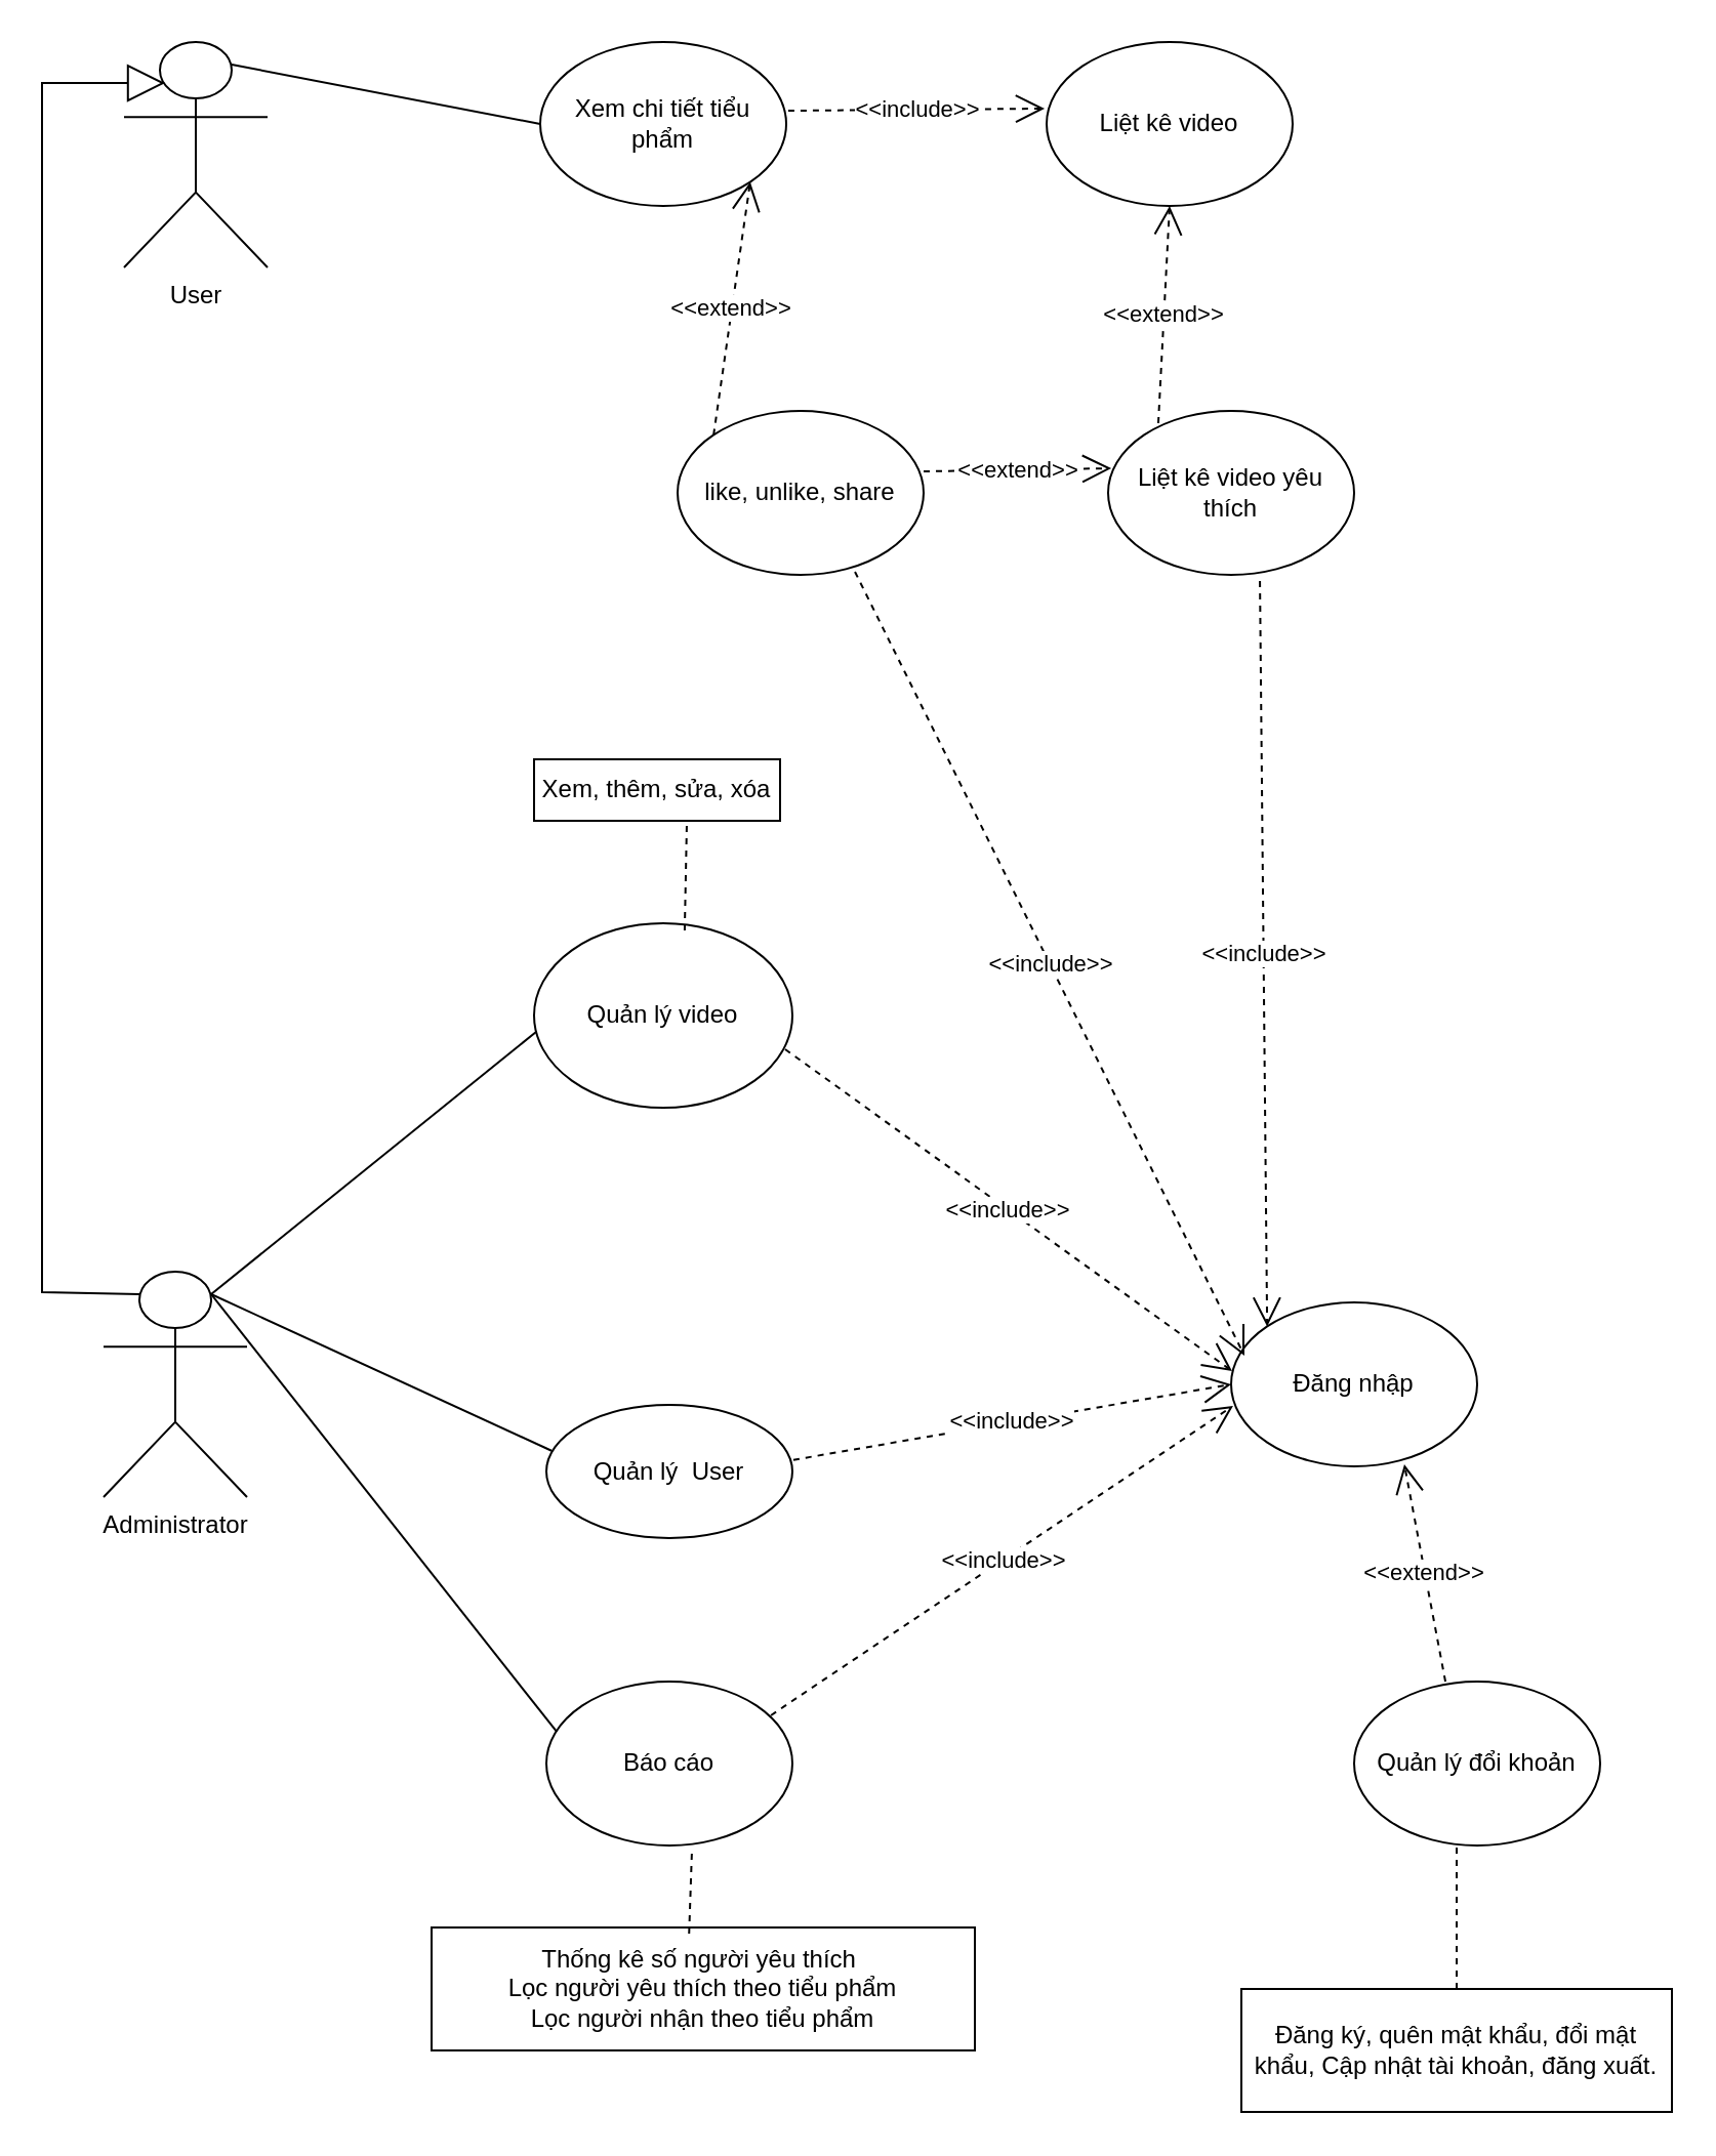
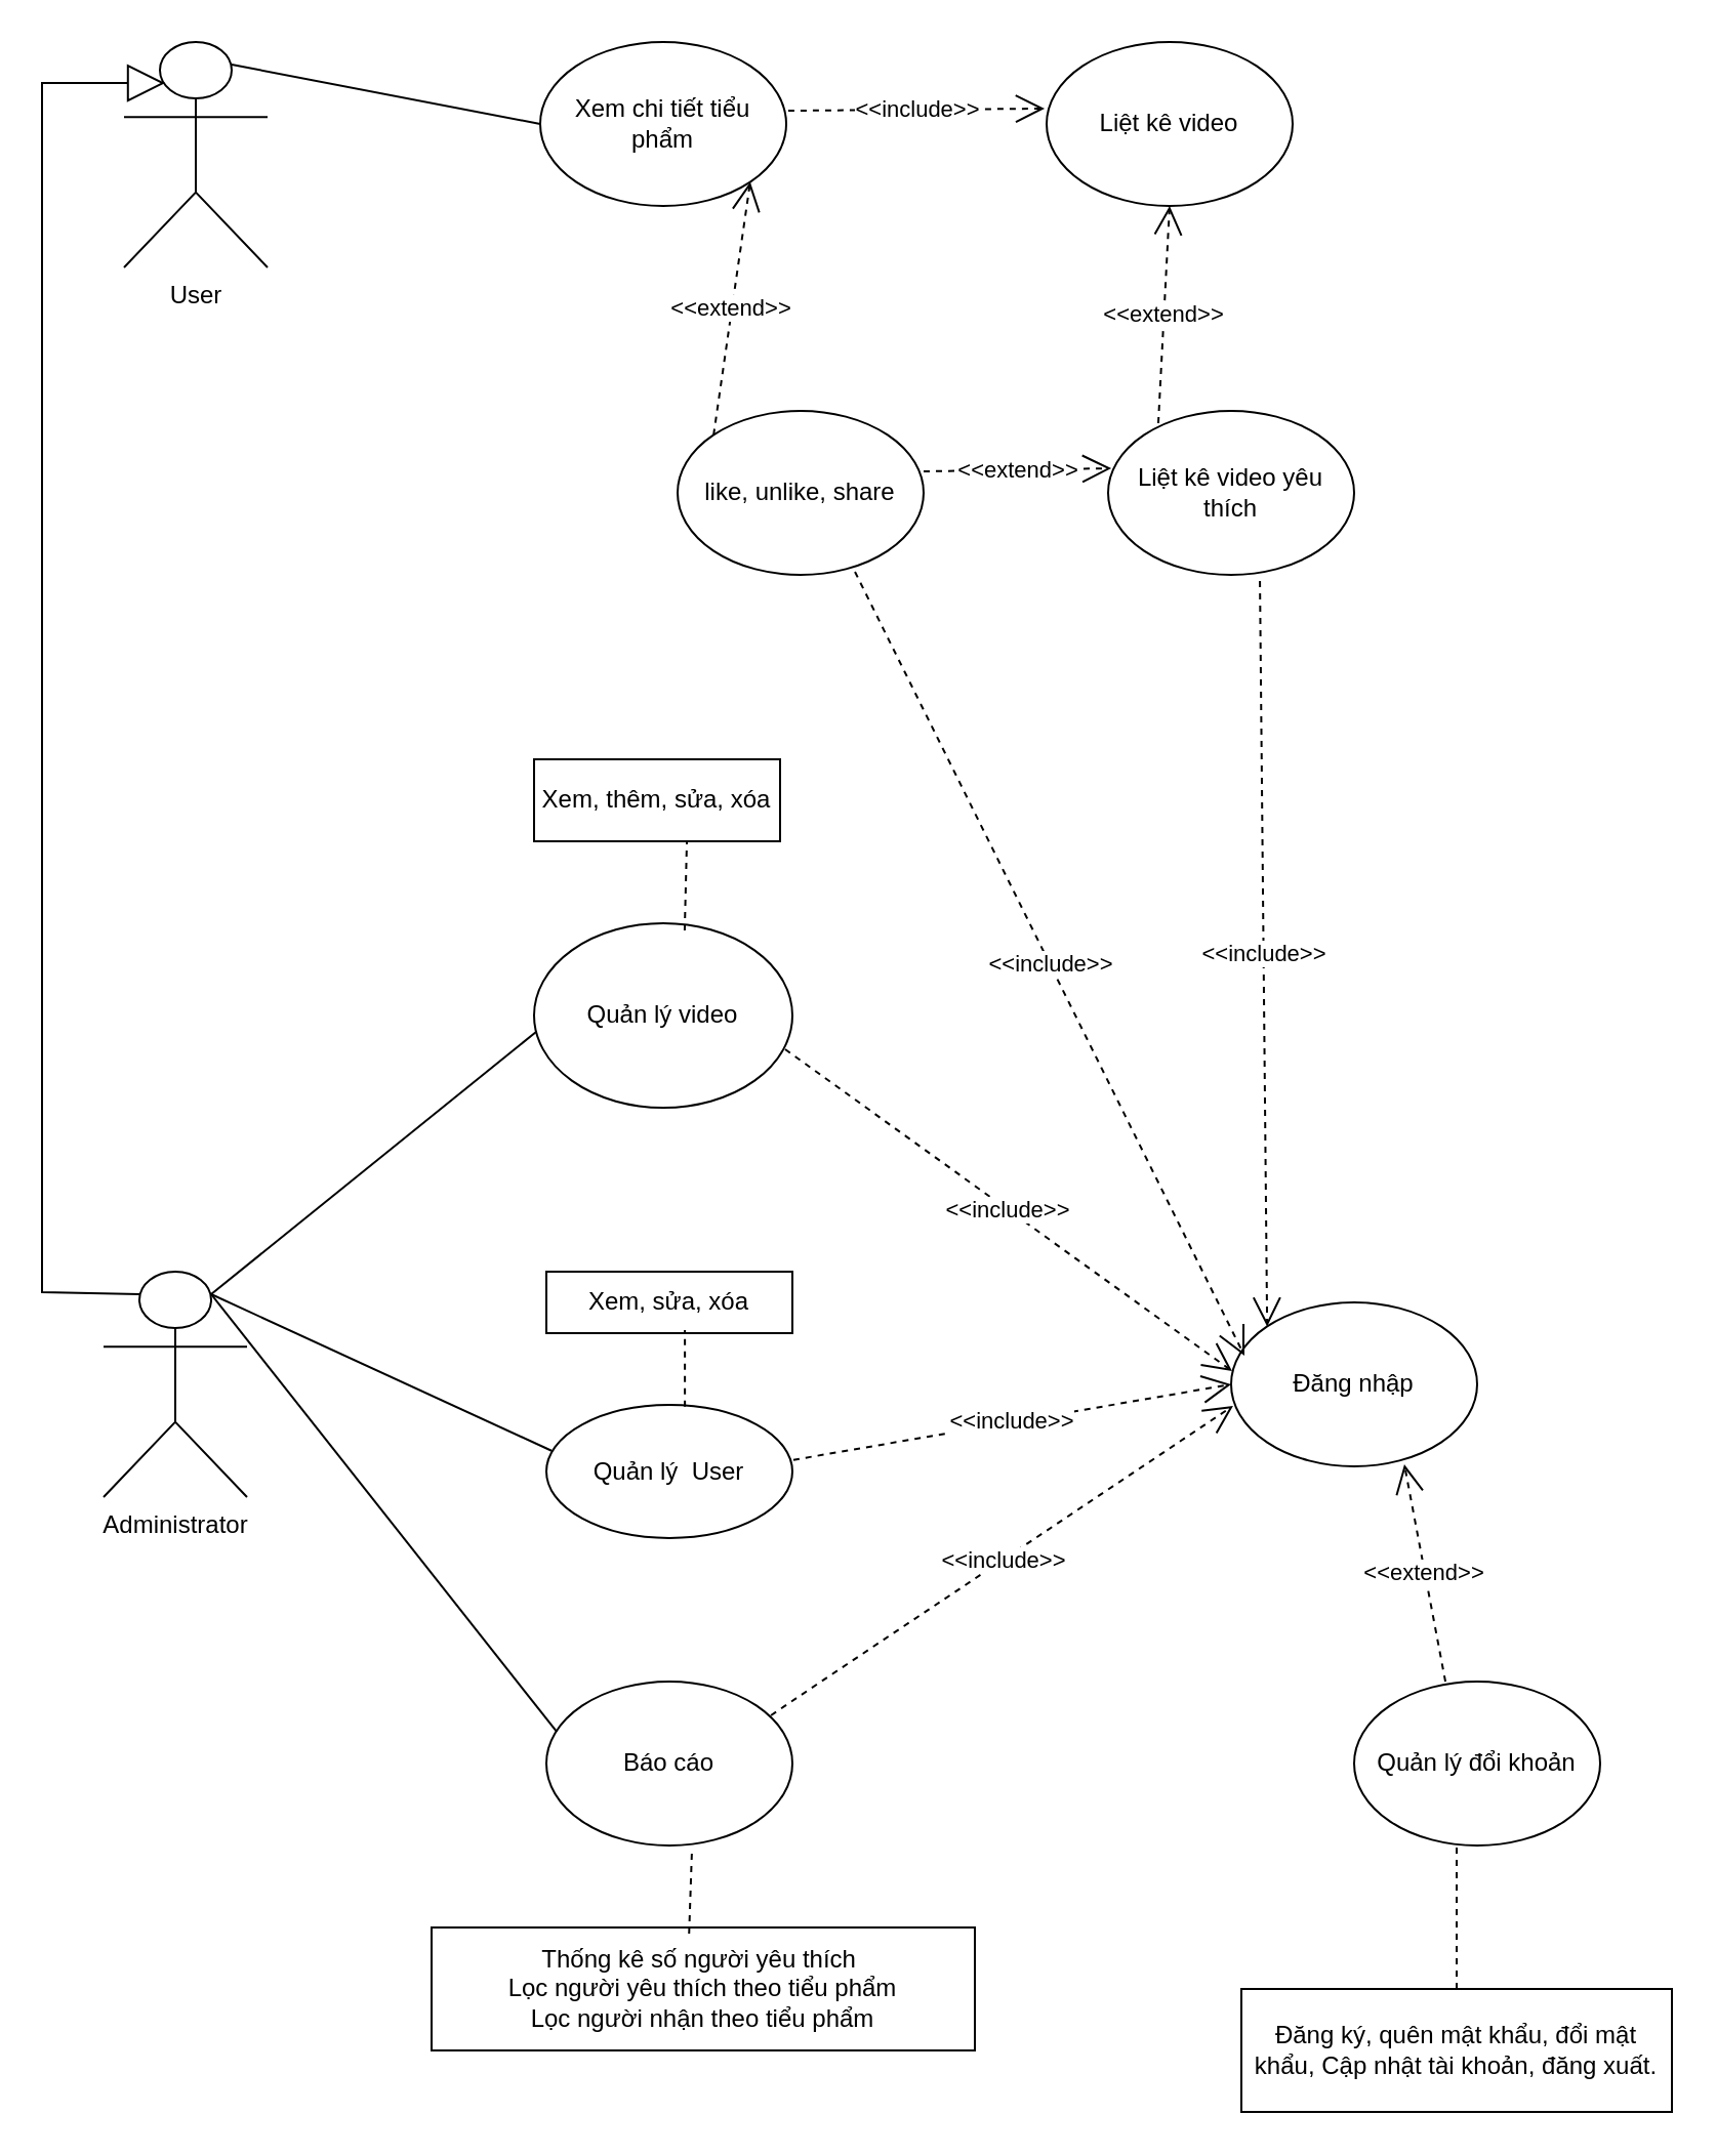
- <mxCell id="8" value="Xem, thêm, sửa, xóa" style="rounded=0;whiteSpace=wrap;html=1;" vertex="1" parent="1"><mxGeometry x="260" y="370" width="120" height="30" as="geometry" /></mxCell>
+ <mxCell id="8" value="Xem, thêm, sửa, xóa" style="rounded=0;whiteSpace=wrap;html=1;" vertex="1" parent="1"><mxGeometry x="260" y="370" width="120" height="40" as="geometry" /></mxCell>
+ <mxCell id="10" value="Xem, sửa, xóa" style="rounded=0;whiteSpace=wrap;html=1;" vertex="1" parent="1"><mxGeometry x="266" y="620" width="120" height="30" as="geometry" /></mxCell>
+ <mxCell id="11" value="" style="endArrow=none;dashed=1;html=1;rounded=0;exitX=0.563;exitY=0.013;exitDx=0;exitDy=0;exitPerimeter=0;entryX=0.563;entryY=0.95;entryDx=0;entryDy=0;entryPerimeter=0;" edge="1" parent="1" source="6" target="10"><mxGeometry width="50" height="50" relative="1" as="geometry"><mxPoint x="290" y="560" as="sourcePoint" /><mxPoint x="340" y="510" as="targetPoint" /></mxGeometry></mxCell>
